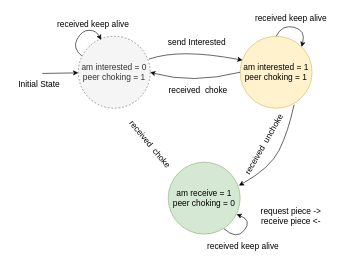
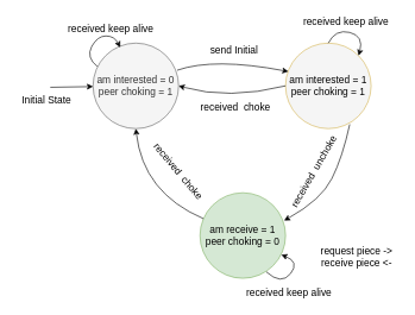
- <mxCell id="10" value="&lt;font style=&quot;font-size: 14px&quot;&gt;send Interested&amp;nbsp;&lt;/font&gt;" style="text;html=1;strokeColor=none;fillColor=none;align=center;verticalAlign=middle;whiteSpace=wrap;rounded=0;" vertex="1" parent="1"><mxGeometry x="270" y="60" width="120" height="20" as="geometry" /></mxCell>
+ <mxCell id="10" value="&lt;font style=&quot;font-size: 14px&quot;&gt;send Initial&amp;nbsp;&lt;/font&gt;" style="text;html=1;strokeColor=none;fillColor=none;align=center;verticalAlign=middle;whiteSpace=wrap;rounded=0;" vertex="1" parent="1"><mxGeometry x="270" y="60" width="120" height="20" as="geometry" /></mxCell>
- <mxCell id="2" value="&lt;font style=&quot;font-size: 14px&quot;&gt;am interested = 0&lt;br&gt;peer choking = 1&lt;/font&gt;" style="ellipse;whiteSpace=wrap;html=1;aspect=fixed;fillColor=#f5f5f5;strokeColor=#666666;fontColor=#333333;dashed=1;" vertex="1" parent="1"><mxGeometry x="130" y="60" width="120" height="120" as="geometry" /></mxCell>
+ <mxCell id="2" value="&lt;font style=&quot;font-size: 14px&quot;&gt;am interested = 0&lt;br&gt;peer choking = 1&lt;/font&gt;" style="ellipse;whiteSpace=wrap;html=1;aspect=fixed;fillColor=#f5f5f5;strokeColor=#666666;fontColor=#333333;" vertex="1" parent="1"><mxGeometry x="130" y="60" width="120" height="120" as="geometry" /></mxCell>
- <mxCell id="5" value="&lt;font style=&quot;font-size: 14px&quot;&gt;am interested = 1&lt;br&gt;peer choking = 1&lt;/font&gt;" style="ellipse;whiteSpace=wrap;html=1;aspect=fixed;fillColor=#fff2cc;strokeColor=#d6b656;" vertex="1" parent="1"><mxGeometry x="400" y="60" width="120" height="120" as="geometry" /></mxCell>
+ <mxCell id="5" value="&lt;font style=&quot;font-size: 14px&quot;&gt;am interested = 1&lt;br&gt;peer choking = 1&lt;/font&gt;" style="ellipse;whiteSpace=wrap;html=1;aspect=fixed;fillColor=#f5f5f5;strokeColor=#d6b656;" vertex="1" parent="1"><mxGeometry x="400" y="60" width="120" height="120" as="geometry" /></mxCell>
+ <mxCell id="16" value="" style="curved=1;endArrow=classic;html=1;entryX=0.5;entryY=1;entryDx=0;entryDy=0;" edge="1" parent="1" source="6" target="2"><mxGeometry width="50" height="50" relative="1" as="geometry"><mxPoint x="290" y="290" as="sourcePoint" /><mxPoint x="220" y="177" as="targetPoint" /><Array as="points"><mxPoint x="200" y="270" /></Array></mxGeometry></mxCell>
- <mxCell id="18" value="&lt;span style=&quot;font-size: 14px&quot;&gt;request piece -&amp;gt;&lt;br&gt;receive piece &amp;lt;-&lt;br&gt;&lt;/span&gt;" style="text;html=1;strokeColor=none;fillColor=none;align=center;verticalAlign=middle;whiteSpace=wrap;rounded=0;" vertex="1" parent="1"><mxGeometry x="410" y="350" width="150" height="20" as="geometry" /></mxCell>
+ <mxCell id="18" value="&lt;span style=&quot;font-size: 14px&quot;&gt;request piece -&amp;gt;&lt;br&gt;receive piece &amp;lt;-&lt;br&gt;&lt;/span&gt;" style="text;html=1;strokeColor=none;fillColor=none;align=center;verticalAlign=middle;whiteSpace=wrap;rounded=0;" vertex="1" parent="1"><mxGeometry x="425" y="350" width="150" height="20" as="geometry" /></mxCell>
